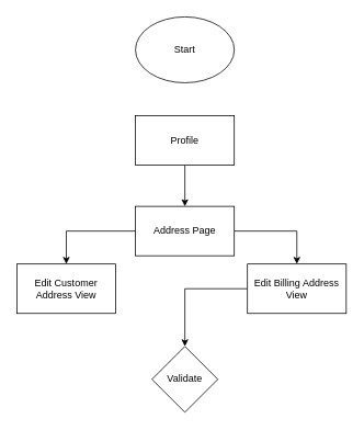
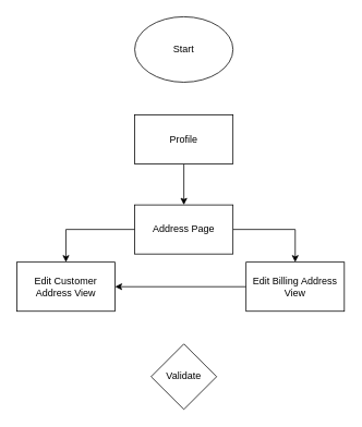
- <mxCell id="9" style="edgeStyle=orthogonalEdgeStyle;rounded=0;orthogonalLoop=1;jettySize=auto;html=1;" edge="1" parent="1" source="10" target="11"><mxGeometry relative="1" as="geometry" /></mxCell>
+ <mxCell id="9" style="edgeStyle=orthogonalEdgeStyle;rounded=0;orthogonalLoop=1;jettySize=auto;html=1;" edge="1" parent="1" source="10" target="8"><mxGeometry relative="1" as="geometry" /></mxCell>
